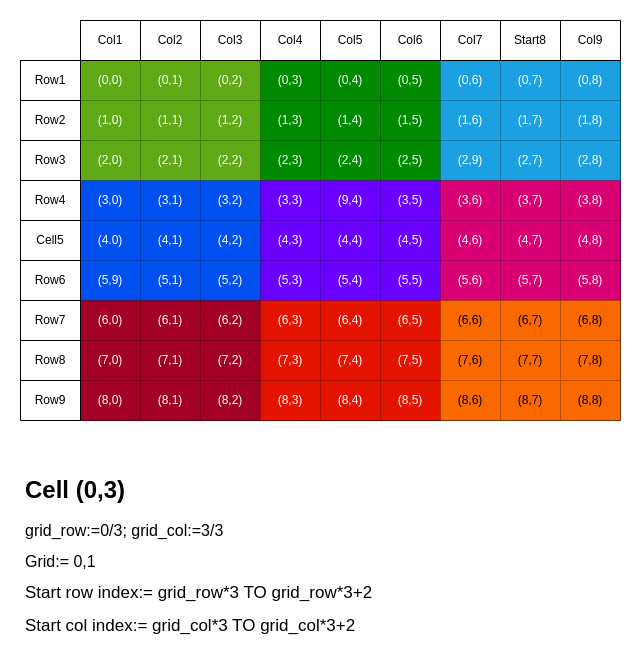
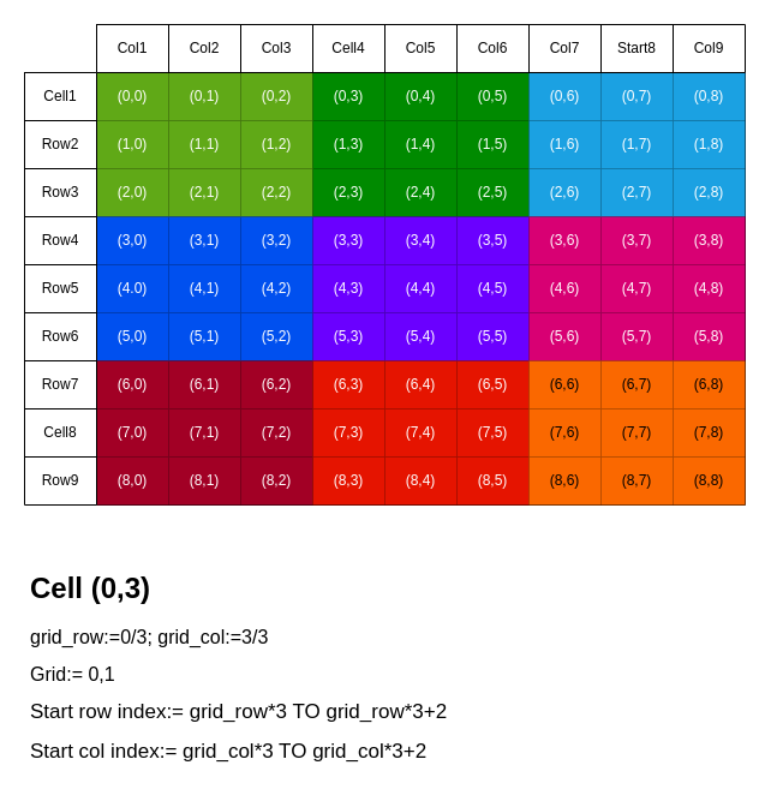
- <mxCell id="98" value="&lt;span style=&quot;&quot;&gt;Col4&lt;/span&gt;" style="shape=partialRectangle;html=1;whiteSpace=wrap;connectable=0;overflow=hidden;fillColor=none;top=0;left=0;bottom=0;right=0;pointerEvents=1;" vertex="1" parent="94"><mxGeometry x="180" width="60" height="40" as="geometry"><mxRectangle width="60" height="40" as="alternateBounds" /></mxGeometry></mxCell>
+ <mxCell id="98" value="&lt;span style=&quot;&quot;&gt;Cell4&lt;/span&gt;" style="shape=partialRectangle;html=1;whiteSpace=wrap;connectable=0;overflow=hidden;fillColor=none;top=0;left=0;bottom=0;right=0;pointerEvents=1;" vertex="1" parent="94"><mxGeometry x="180" width="60" height="40" as="geometry"><mxRectangle width="60" height="40" as="alternateBounds" /></mxGeometry></mxCell>
- <mxCell id="106" value="Row1" style="shape=partialRectangle;html=1;whiteSpace=wrap;connectable=0;overflow=hidden;fillColor=none;top=0;left=0;bottom=0;right=0;pointerEvents=1;" vertex="1" parent="105"><mxGeometry width="60" height="40" as="geometry"><mxRectangle width="60" height="40" as="alternateBounds" /></mxGeometry></mxCell>
+ <mxCell id="106" value="Cell1" style="shape=partialRectangle;html=1;whiteSpace=wrap;connectable=0;overflow=hidden;fillColor=none;top=0;left=0;bottom=0;right=0;pointerEvents=1;" vertex="1" parent="105"><mxGeometry width="60" height="40" as="geometry"><mxRectangle width="60" height="40" as="alternateBounds" /></mxGeometry></mxCell>
- <mxCell id="30" value="(2,9)" style="shape=partialRectangle;html=1;whiteSpace=wrap;connectable=0;overflow=hidden;fillColor=#1ba1e2;top=0;left=0;bottom=0;right=0;pointerEvents=1;fontColor=#ffffff;strokeColor=#006EAF;" vertex="1" parent="23"><mxGeometry x="360" width="60" height="40" as="geometry"><mxRectangle width="60" height="40" as="alternateBounds" /></mxGeometry></mxCell>
+ <mxCell id="30" value="(2,6)" style="shape=partialRectangle;html=1;whiteSpace=wrap;connectable=0;overflow=hidden;fillColor=#1ba1e2;top=0;left=0;bottom=0;right=0;pointerEvents=1;fontColor=#ffffff;strokeColor=#006EAF;" vertex="1" parent="23"><mxGeometry x="360" width="60" height="40" as="geometry"><mxRectangle width="60" height="40" as="alternateBounds" /></mxGeometry></mxCell>
- <mxCell id="38" value="(9,4)" style="shape=partialRectangle;html=1;whiteSpace=wrap;connectable=0;overflow=hidden;fillColor=#6a00ff;top=0;left=0;bottom=0;right=0;pointerEvents=1;fontColor=#ffffff;strokeColor=#3700CC;" vertex="1" parent="33"><mxGeometry x="240" width="60" height="40" as="geometry"><mxRectangle width="60" height="40" as="alternateBounds" /></mxGeometry></mxCell>
+ <mxCell id="38" value="(3,4)" style="shape=partialRectangle;html=1;whiteSpace=wrap;connectable=0;overflow=hidden;fillColor=#6a00ff;top=0;left=0;bottom=0;right=0;pointerEvents=1;fontColor=#ffffff;strokeColor=#3700CC;" vertex="1" parent="33"><mxGeometry x="240" width="60" height="40" as="geometry"><mxRectangle width="60" height="40" as="alternateBounds" /></mxGeometry></mxCell>
- <mxCell id="114" value="&lt;span style=&quot;&quot;&gt;Cell5&lt;/span&gt;" style="shape=partialRectangle;html=1;whiteSpace=wrap;connectable=0;overflow=hidden;fillColor=none;top=0;left=0;bottom=0;right=0;pointerEvents=1;" vertex="1" parent="113"><mxGeometry width="60" height="40" as="geometry"><mxRectangle width="60" height="40" as="alternateBounds" /></mxGeometry></mxCell>
+ <mxCell id="114" value="&lt;span style=&quot;&quot;&gt;Row5&lt;/span&gt;" style="shape=partialRectangle;html=1;whiteSpace=wrap;connectable=0;overflow=hidden;fillColor=none;top=0;left=0;bottom=0;right=0;pointerEvents=1;" vertex="1" parent="113"><mxGeometry width="60" height="40" as="geometry"><mxRectangle width="60" height="40" as="alternateBounds" /></mxGeometry></mxCell>
- <mxCell id="54" value="(5,9)" style="shape=partialRectangle;html=1;whiteSpace=wrap;connectable=0;overflow=hidden;fillColor=#0050ef;top=0;left=0;bottom=0;right=0;pointerEvents=1;fontColor=#ffffff;strokeColor=#001DBC;" vertex="1" parent="53"><mxGeometry width="60" height="40" as="geometry"><mxRectangle width="60" height="40" as="alternateBounds" /></mxGeometry></mxCell>
+ <mxCell id="54" value="(5,0)" style="shape=partialRectangle;html=1;whiteSpace=wrap;connectable=0;overflow=hidden;fillColor=#0050ef;top=0;left=0;bottom=0;right=0;pointerEvents=1;fontColor=#ffffff;strokeColor=#001DBC;" vertex="1" parent="53"><mxGeometry width="60" height="40" as="geometry"><mxRectangle width="60" height="40" as="alternateBounds" /></mxGeometry></mxCell>
- <mxCell id="120" value="&lt;span style=&quot;&quot;&gt;Row8&lt;/span&gt;" style="shape=partialRectangle;html=1;whiteSpace=wrap;connectable=0;overflow=hidden;fillColor=none;top=0;left=0;bottom=0;right=0;pointerEvents=1;" vertex="1" parent="119"><mxGeometry width="60" height="40" as="geometry"><mxRectangle width="60" height="40" as="alternateBounds" /></mxGeometry></mxCell>
+ <mxCell id="120" value="&lt;span style=&quot;&quot;&gt;Cell8&lt;/span&gt;" style="shape=partialRectangle;html=1;whiteSpace=wrap;connectable=0;overflow=hidden;fillColor=none;top=0;left=0;bottom=0;right=0;pointerEvents=1;" vertex="1" parent="119"><mxGeometry width="60" height="40" as="geometry"><mxRectangle width="60" height="40" as="alternateBounds" /></mxGeometry></mxCell>
